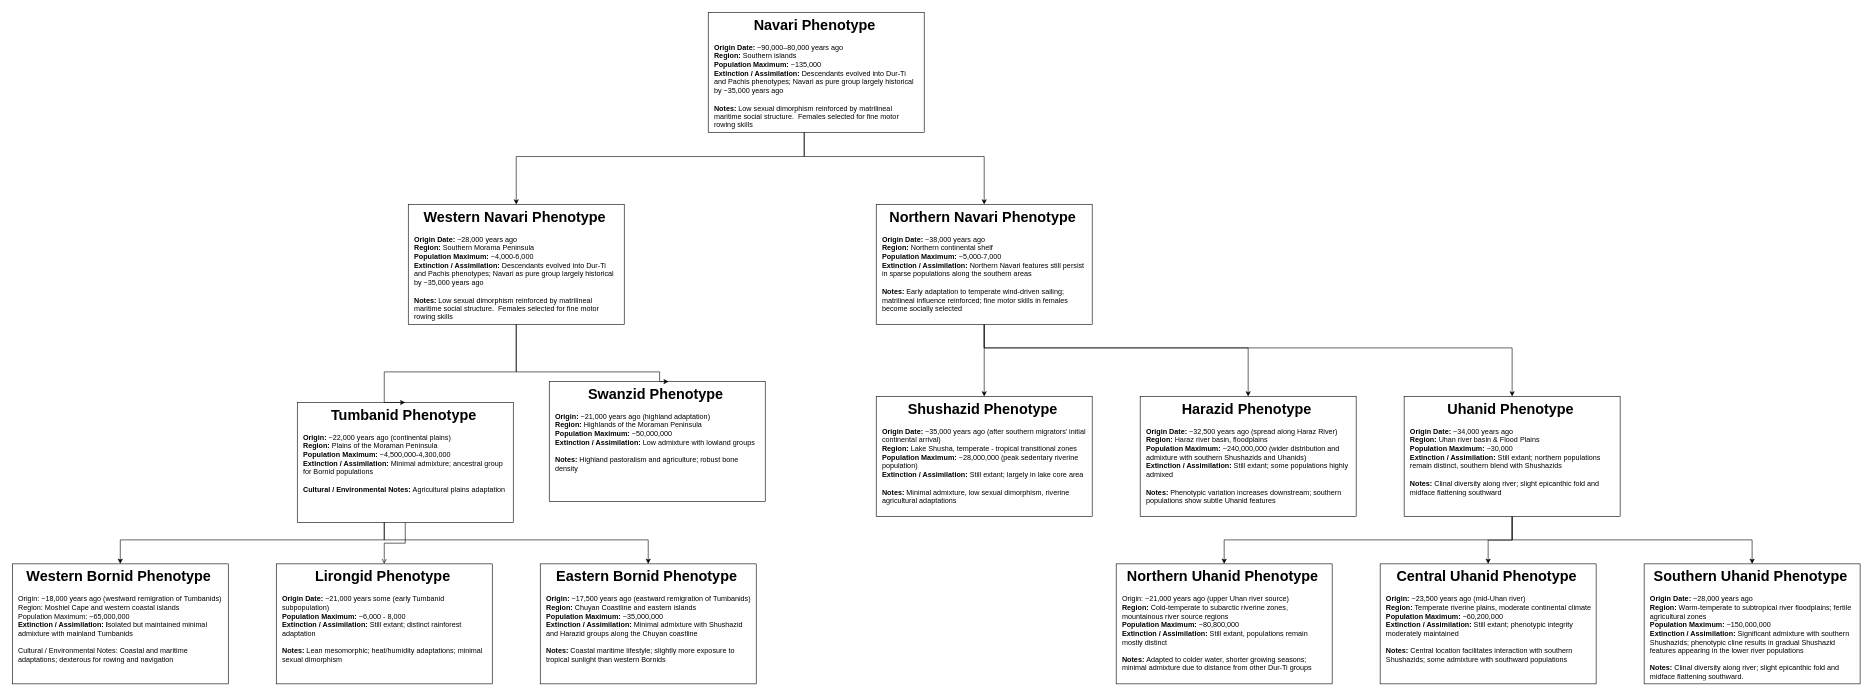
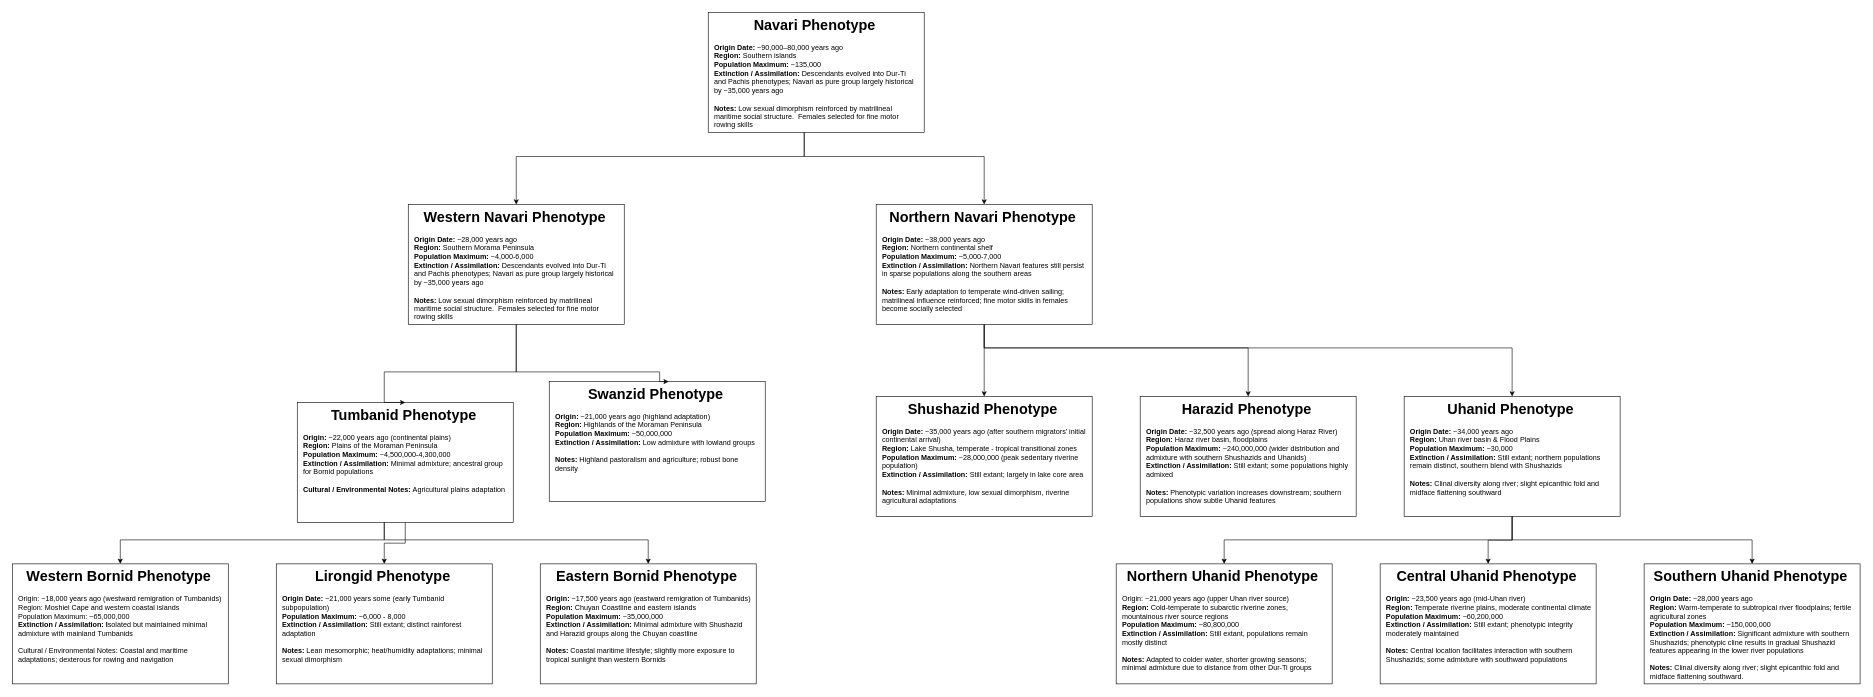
- <mxCell id="20" style="edgeStyle=orthogonalEdgeStyle;rounded=0;orthogonalLoop=1;jettySize=auto;html=1;entryX=0.5;entryY=0;entryDx=0;entryDy=0;endArrow=open;" edge="1" parent="1" source="23" target="17"><mxGeometry relative="1" as="geometry" /></mxCell>
+ <mxCell id="20" style="edgeStyle=orthogonalEdgeStyle;rounded=0;orthogonalLoop=1;jettySize=auto;html=1;entryX=0.5;entryY=0;entryDx=0;entryDy=0;" edge="1" parent="1" source="23" target="17"><mxGeometry relative="1" as="geometry" /></mxCell>
